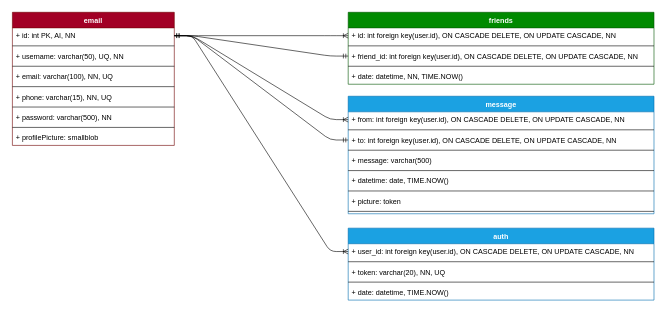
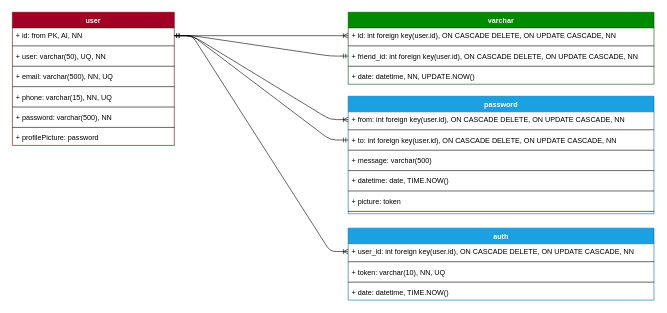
- <mxCell id="2" value="email" style="swimlane;fontStyle=1;align=center;verticalAlign=top;childLayout=stackLayout;horizontal=1;startSize=26;horizontalStack=0;resizeParent=1;resizeParentMax=0;resizeLast=0;collapsible=1;marginBottom=0;fillColor=#a20025;strokeColor=#6F0000;fontColor=#ffffff;" vertex="1" parent="1"><mxGeometry x="20" y="20" width="270" height="222" as="geometry" /></mxCell>
+ <mxCell id="2" value="user" style="swimlane;fontStyle=1;align=center;verticalAlign=top;childLayout=stackLayout;horizontal=1;startSize=26;horizontalStack=0;resizeParent=1;resizeParentMax=0;resizeLast=0;collapsible=1;marginBottom=0;fillColor=#a20025;strokeColor=#6F0000;fontColor=#ffffff;" vertex="1" parent="1"><mxGeometry x="20" y="20" width="270" height="222" as="geometry" /></mxCell>
- <mxCell id="14" value="friends" style="swimlane;fontStyle=1;align=center;verticalAlign=top;childLayout=stackLayout;horizontal=1;startSize=26;horizontalStack=0;resizeParent=1;resizeParentMax=0;resizeLast=0;collapsible=1;marginBottom=0;fillColor=#008a00;strokeColor=#005700;fontColor=#ffffff;" vertex="1" parent="1"><mxGeometry x="580" y="20" width="510" height="120" as="geometry" /></mxCell>
+ <mxCell id="14" value="varchar" style="swimlane;fontStyle=1;align=center;verticalAlign=top;childLayout=stackLayout;horizontal=1;startSize=26;horizontalStack=0;resizeParent=1;resizeParentMax=0;resizeLast=0;collapsible=1;marginBottom=0;fillColor=#008a00;strokeColor=#005700;fontColor=#ffffff;" vertex="1" parent="1"><mxGeometry x="580" y="20" width="510" height="120" as="geometry" /></mxCell>
- <mxCell id="3" value="+ id: int PK, AI, NN" style="text;strokeColor=none;fillColor=none;align=left;verticalAlign=top;spacingLeft=4;spacingRight=4;overflow=hidden;rotatable=0;points=[[0,0.5],[1,0.5]];portConstraint=eastwest;" vertex="1" parent="2"><mxGeometry y="26" width="270" height="26" as="geometry" /></mxCell>
+ <mxCell id="3" value="+ id: from PK, AI, NN" style="text;strokeColor=none;fillColor=none;align=left;verticalAlign=top;spacingLeft=4;spacingRight=4;overflow=hidden;rotatable=0;points=[[0,0.5],[1,0.5]];portConstraint=eastwest;" vertex="1" parent="2"><mxGeometry y="26" width="270" height="26" as="geometry" /></mxCell>
- <mxCell id="5" value="+ username: varchar(50), UQ, NN" style="text;strokeColor=none;fillColor=none;align=left;verticalAlign=top;spacingLeft=4;spacingRight=4;overflow=hidden;rotatable=0;points=[[0,0.5],[1,0.5]];portConstraint=eastwest;" vertex="1" parent="2"><mxGeometry y="60" width="270" height="26" as="geometry" /></mxCell>
+ <mxCell id="5" value="+ user: varchar(50), UQ, NN" style="text;strokeColor=none;fillColor=none;align=left;verticalAlign=top;spacingLeft=4;spacingRight=4;overflow=hidden;rotatable=0;points=[[0,0.5],[1,0.5]];portConstraint=eastwest;" vertex="1" parent="2"><mxGeometry y="60" width="270" height="26" as="geometry" /></mxCell>
- <mxCell id="7" value="+ email: varchar(100), NN, UQ" style="text;strokeColor=none;fillColor=none;align=left;verticalAlign=top;spacingLeft=4;spacingRight=4;overflow=hidden;rotatable=0;points=[[0,0.5],[1,0.5]];portConstraint=eastwest;" vertex="1" parent="2"><mxGeometry y="94" width="270" height="26" as="geometry" /></mxCell>
+ <mxCell id="7" value="+ email: varchar(500), NN, UQ" style="text;strokeColor=none;fillColor=none;align=left;verticalAlign=top;spacingLeft=4;spacingRight=4;overflow=hidden;rotatable=0;points=[[0,0.5],[1,0.5]];portConstraint=eastwest;" vertex="1" parent="2"><mxGeometry y="94" width="270" height="26" as="geometry" /></mxCell>
- <mxCell id="19" value="+ date: datetime, NN, TIME.NOW()" style="text;strokeColor=none;fillColor=none;align=left;verticalAlign=top;spacingLeft=4;spacingRight=4;overflow=hidden;rotatable=0;points=[[0,0.5],[1,0.5]];portConstraint=eastwest;" vertex="1" parent="14"><mxGeometry y="94" width="510" height="26" as="geometry" /></mxCell>
+ <mxCell id="19" value="+ date: datetime, NN, UPDATE.NOW()" style="text;strokeColor=none;fillColor=none;align=left;verticalAlign=top;spacingLeft=4;spacingRight=4;overflow=hidden;rotatable=0;points=[[0,0.5],[1,0.5]];portConstraint=eastwest;" vertex="1" parent="14"><mxGeometry y="94" width="510" height="26" as="geometry" /></mxCell>
- <mxCell id="20" value="message" style="swimlane;fontStyle=1;align=center;verticalAlign=top;childLayout=stackLayout;horizontal=1;startSize=26;horizontalStack=0;resizeParent=1;resizeParentMax=0;resizeLast=0;collapsible=1;marginBottom=0;fillColor=#1ba1e2;strokeColor=#006EAF;fontColor=#ffffff;" vertex="1" parent="1"><mxGeometry x="580" y="160" width="510" height="196" as="geometry" /></mxCell>
+ <mxCell id="20" value="password" style="swimlane;fontStyle=1;align=center;verticalAlign=top;childLayout=stackLayout;horizontal=1;startSize=26;horizontalStack=0;resizeParent=1;resizeParentMax=0;resizeLast=0;collapsible=1;marginBottom=0;fillColor=#1ba1e2;strokeColor=#006EAF;fontColor=#ffffff;" vertex="1" parent="1"><mxGeometry x="580" y="160" width="510" height="196" as="geometry" /></mxCell>
- <mxCell id="13" value="+ profilePicture: smallblob" style="text;strokeColor=none;fillColor=none;align=left;verticalAlign=top;spacingLeft=4;spacingRight=4;overflow=hidden;rotatable=0;points=[[0,0.5],[1,0.5]];portConstraint=eastwest;" vertex="1" parent="2"><mxGeometry y="196" width="270" height="26" as="geometry" /></mxCell>
+ <mxCell id="13" value="+ profilePicture: password" style="text;strokeColor=none;fillColor=none;align=left;verticalAlign=top;spacingLeft=4;spacingRight=4;overflow=hidden;rotatable=0;points=[[0,0.5],[1,0.5]];portConstraint=eastwest;" vertex="1" parent="2"><mxGeometry y="196" width="270" height="26" as="geometry" /></mxCell>
- <mxCell id="38" value="+ token: varchar(20), NN, UQ" style="text;strokeColor=none;fillColor=none;align=left;verticalAlign=top;spacingLeft=4;spacingRight=4;overflow=hidden;rotatable=0;points=[[0,0.5],[1,0.5]];portConstraint=eastwest;" vertex="1" parent="35"><mxGeometry y="60" width="510" height="26" as="geometry" /></mxCell>
+ <mxCell id="38" value="+ token: varchar(10), NN, UQ" style="text;strokeColor=none;fillColor=none;align=left;verticalAlign=top;spacingLeft=4;spacingRight=4;overflow=hidden;rotatable=0;points=[[0,0.5],[1,0.5]];portConstraint=eastwest;" vertex="1" parent="35"><mxGeometry y="60" width="510" height="26" as="geometry" /></mxCell>
